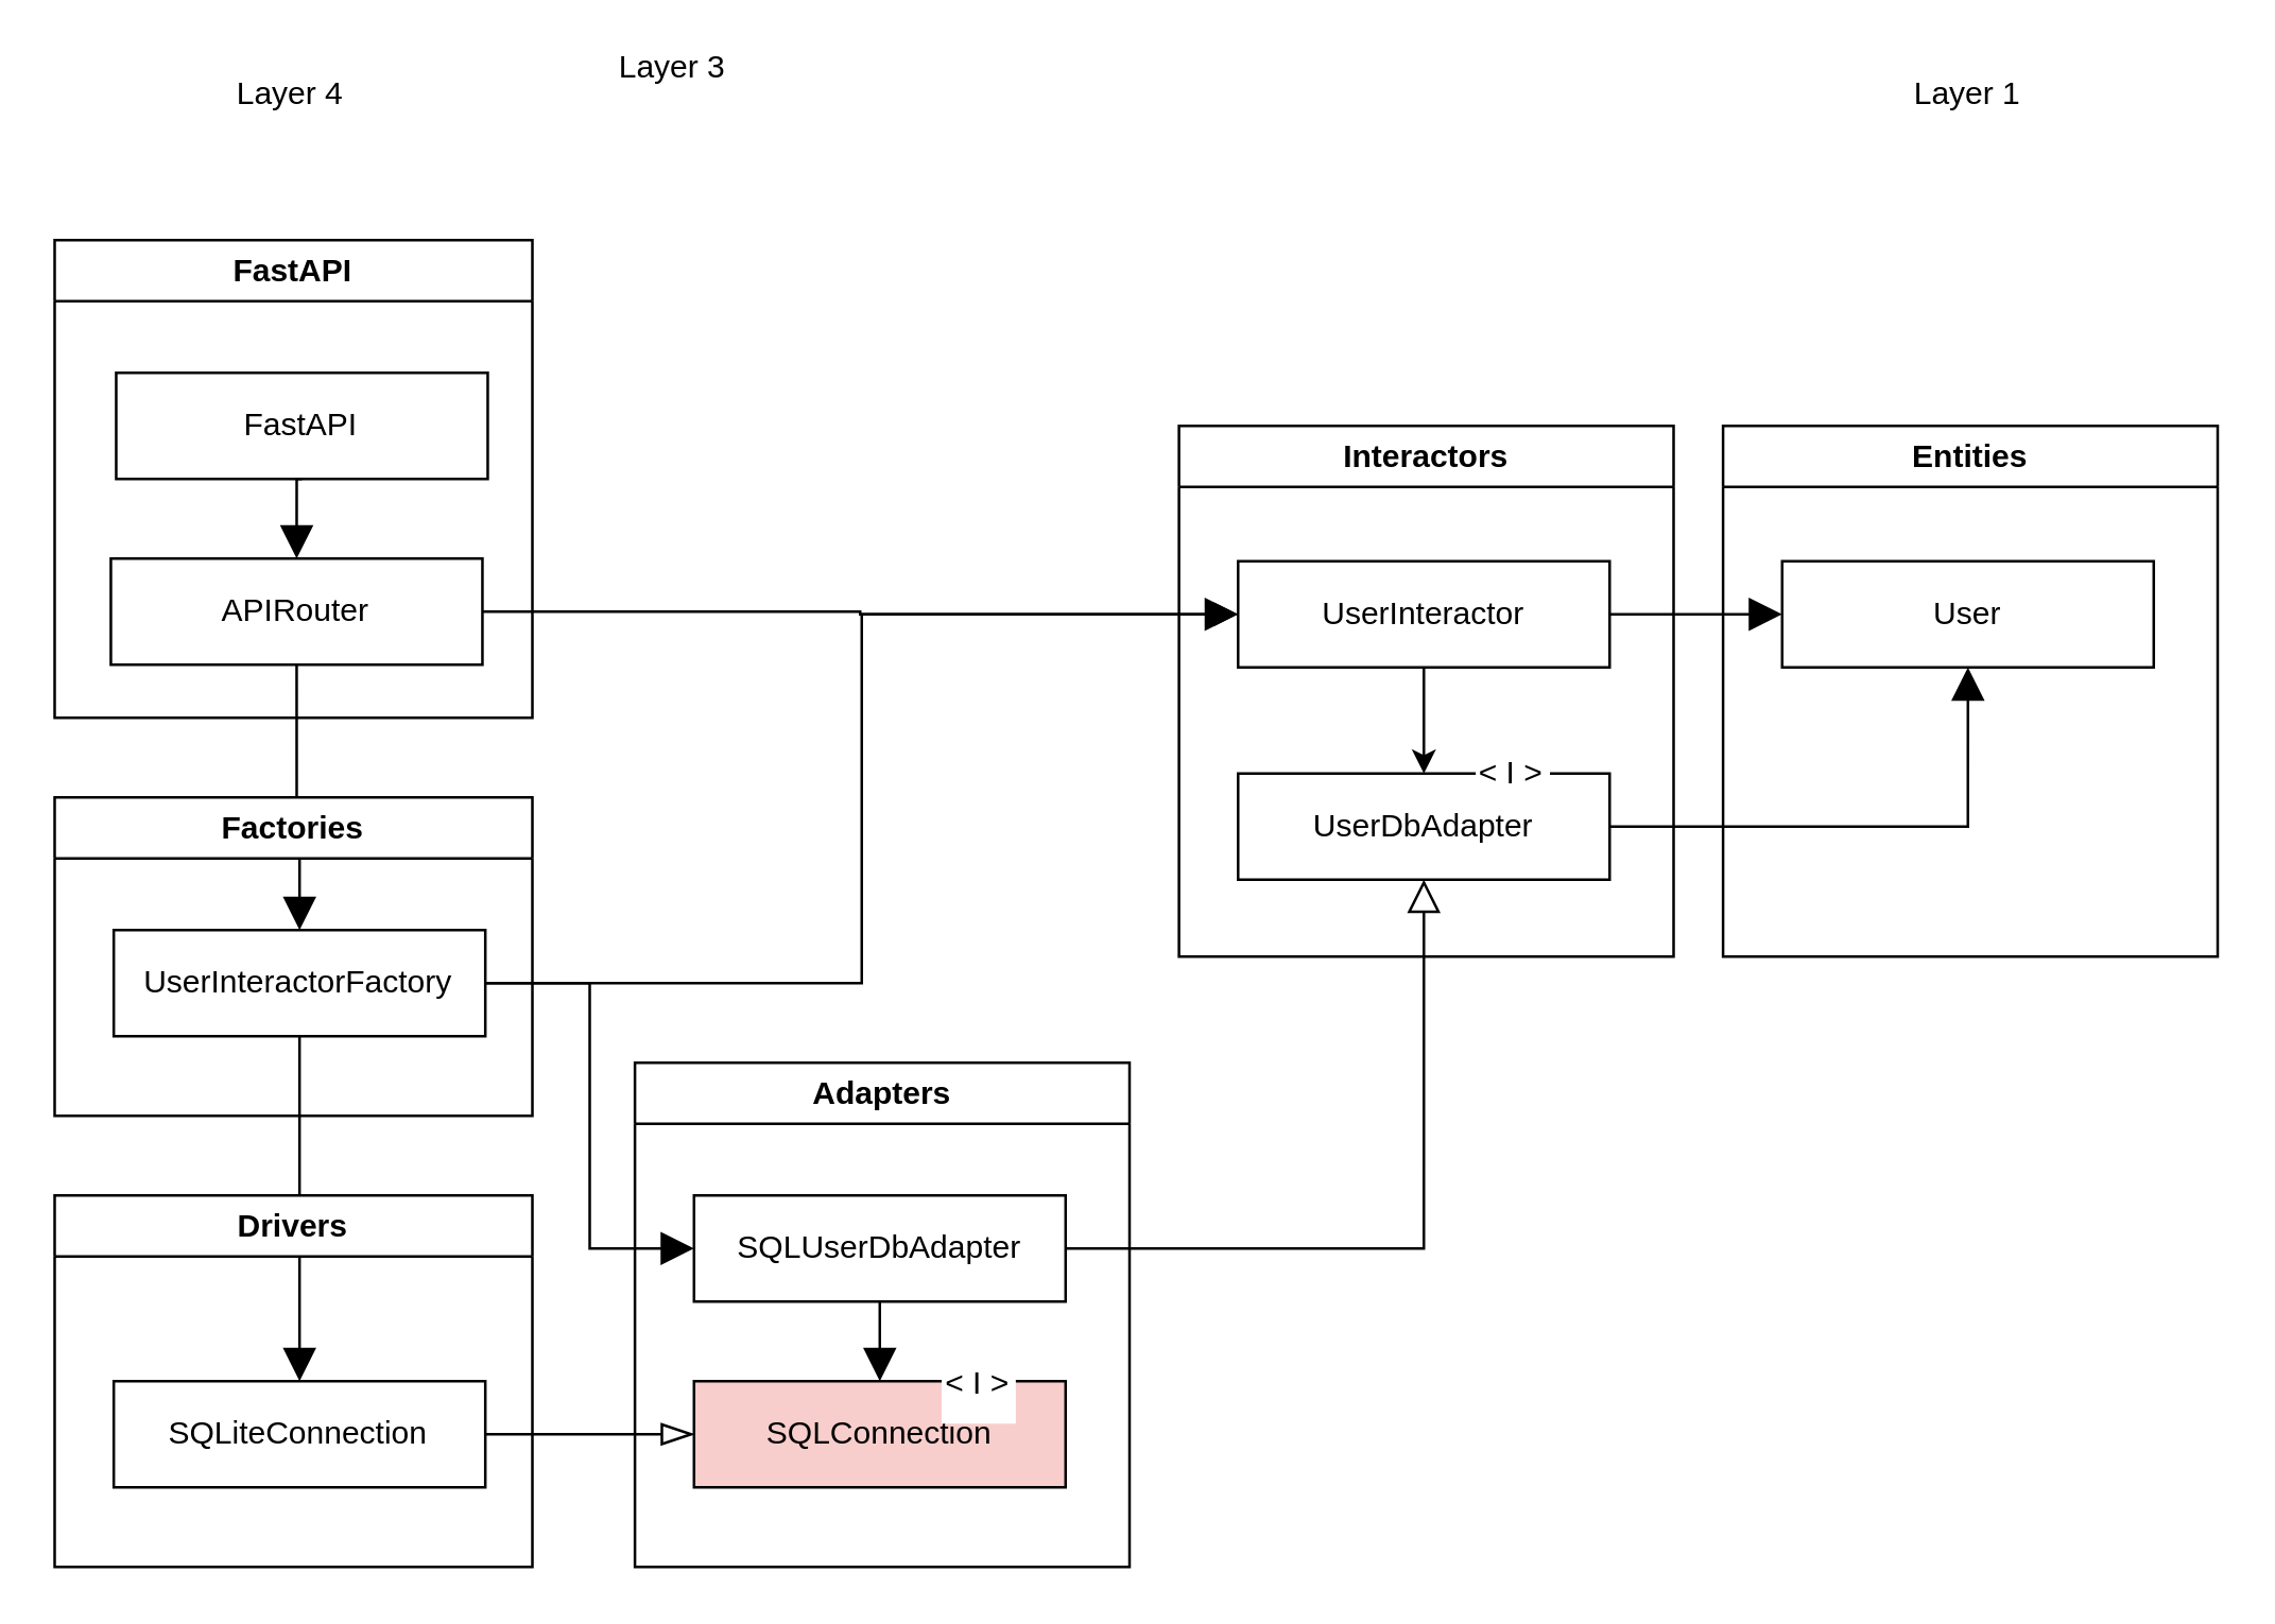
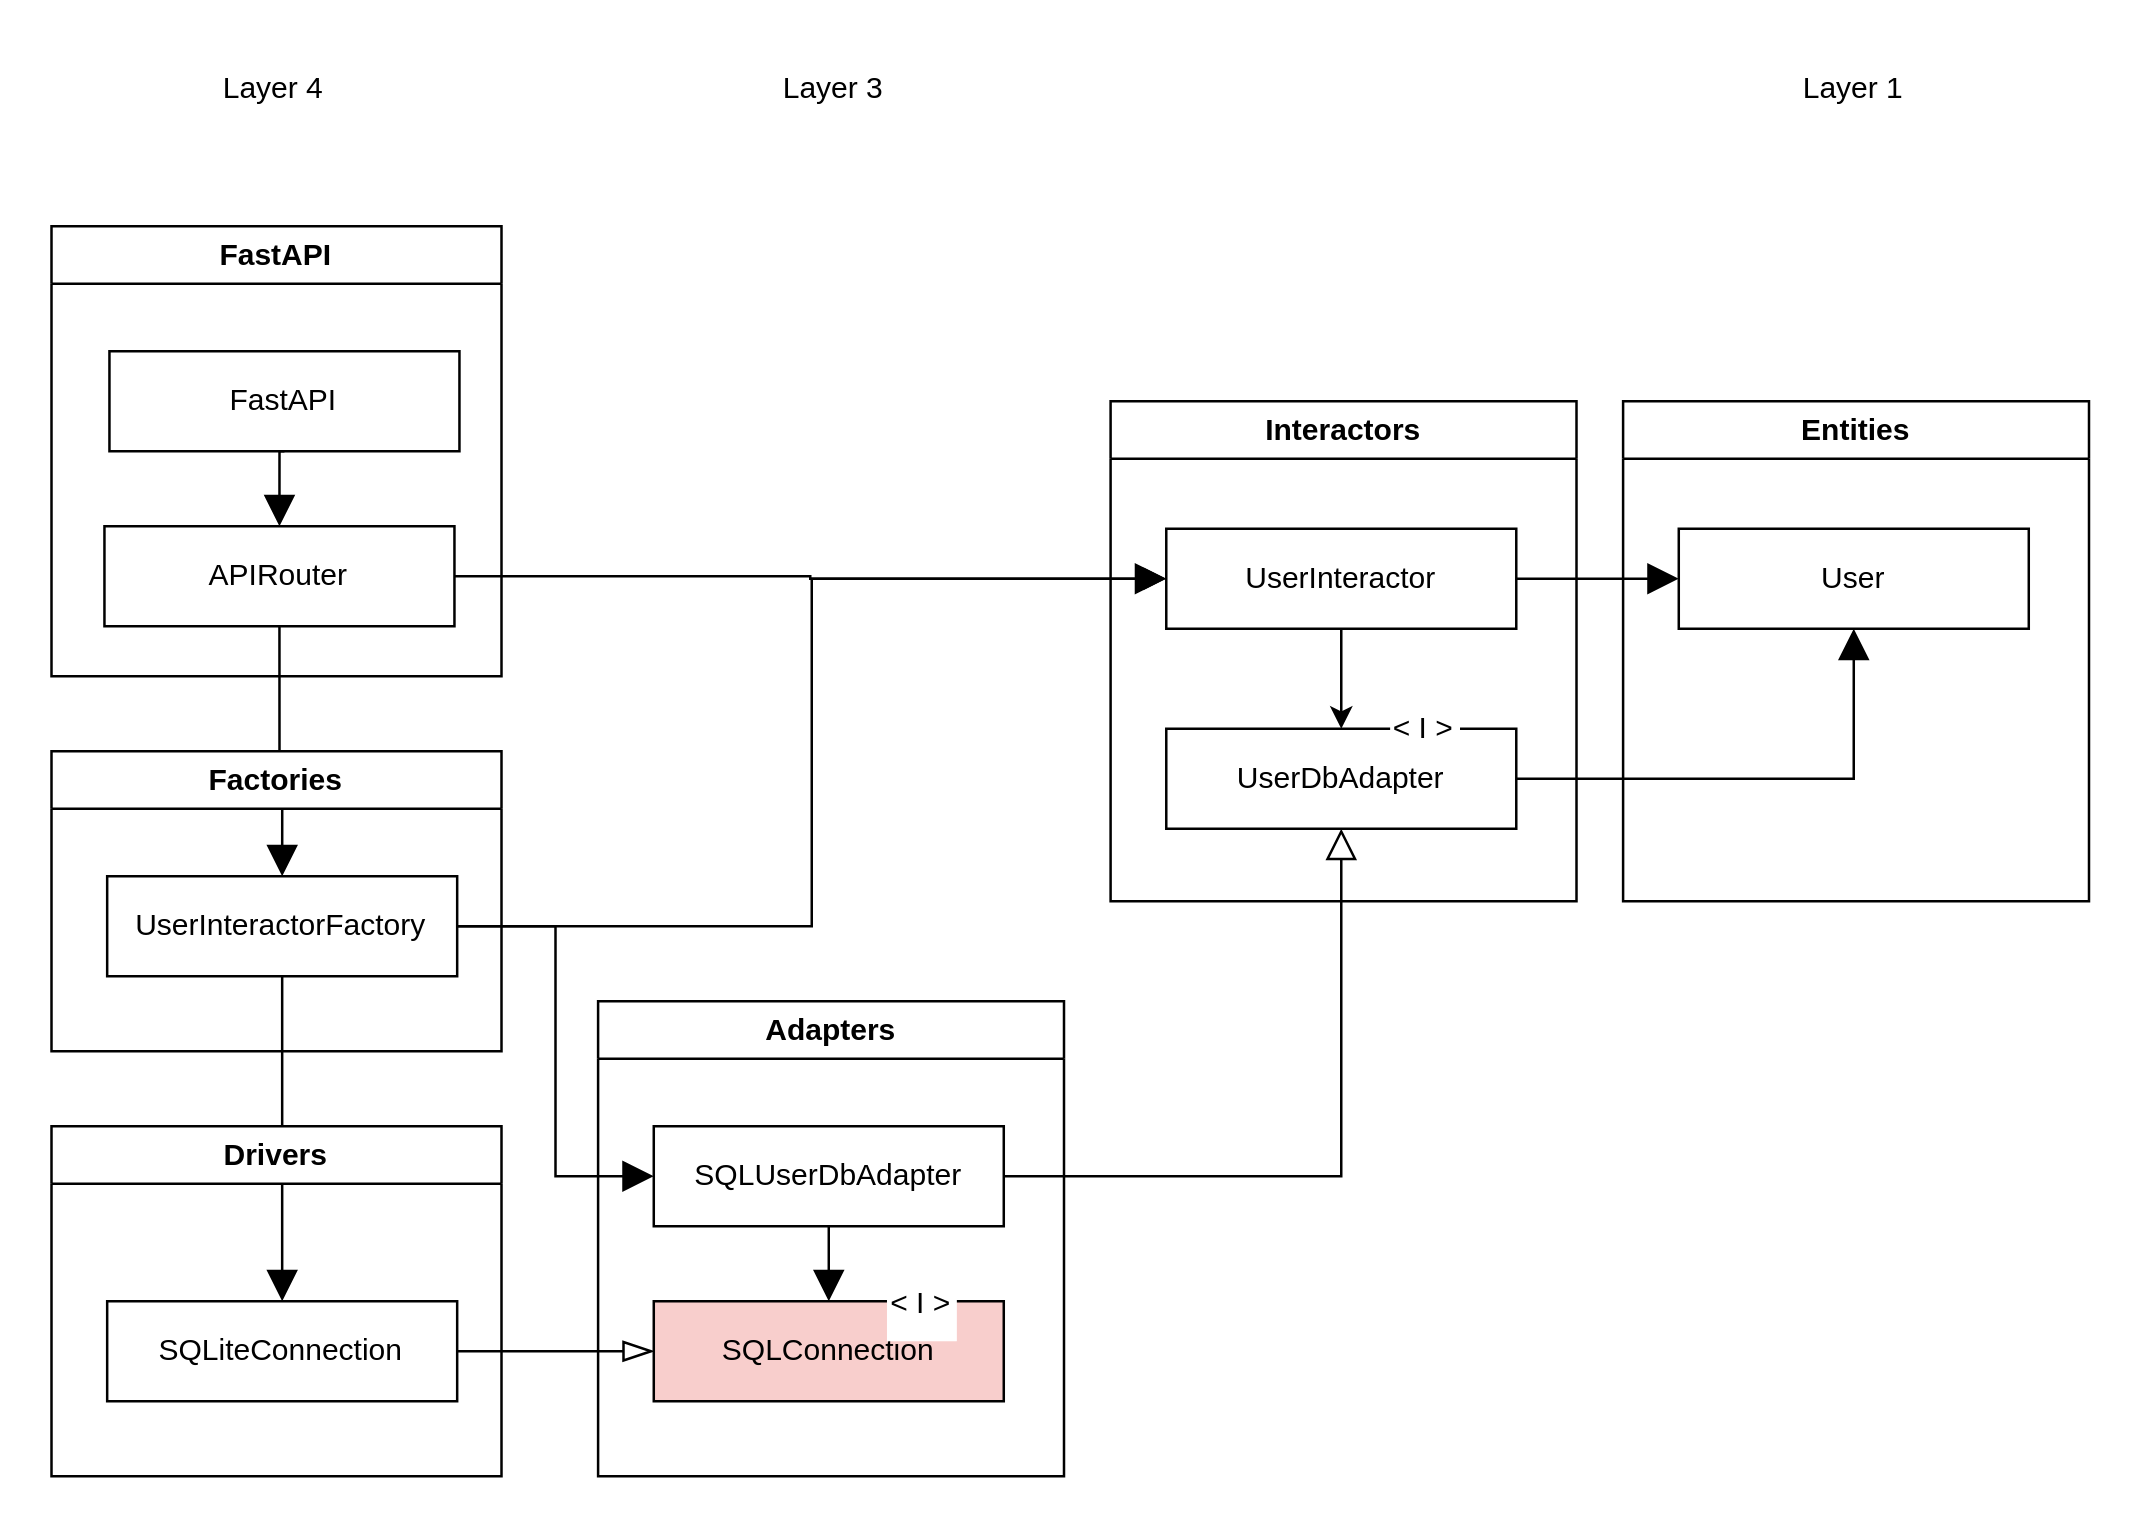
- <mxCell id="28" value="Layer 3" style="text;html=1;strokeColor=none;fillColor=none;align=center;verticalAlign=middle;whiteSpace=wrap;rounded=0;" vertex="1" parent="1"><mxGeometry x="222.64" y="10" width="60" height="30" as="geometry" /></mxCell>
+ <mxCell id="28" value="Layer 3" style="text;html=1;strokeColor=none;fillColor=none;align=center;verticalAlign=middle;whiteSpace=wrap;rounded=0;" vertex="1" parent="1"><mxGeometry x="302.64" y="20" width="60" height="30" as="geometry" /></mxCell>
